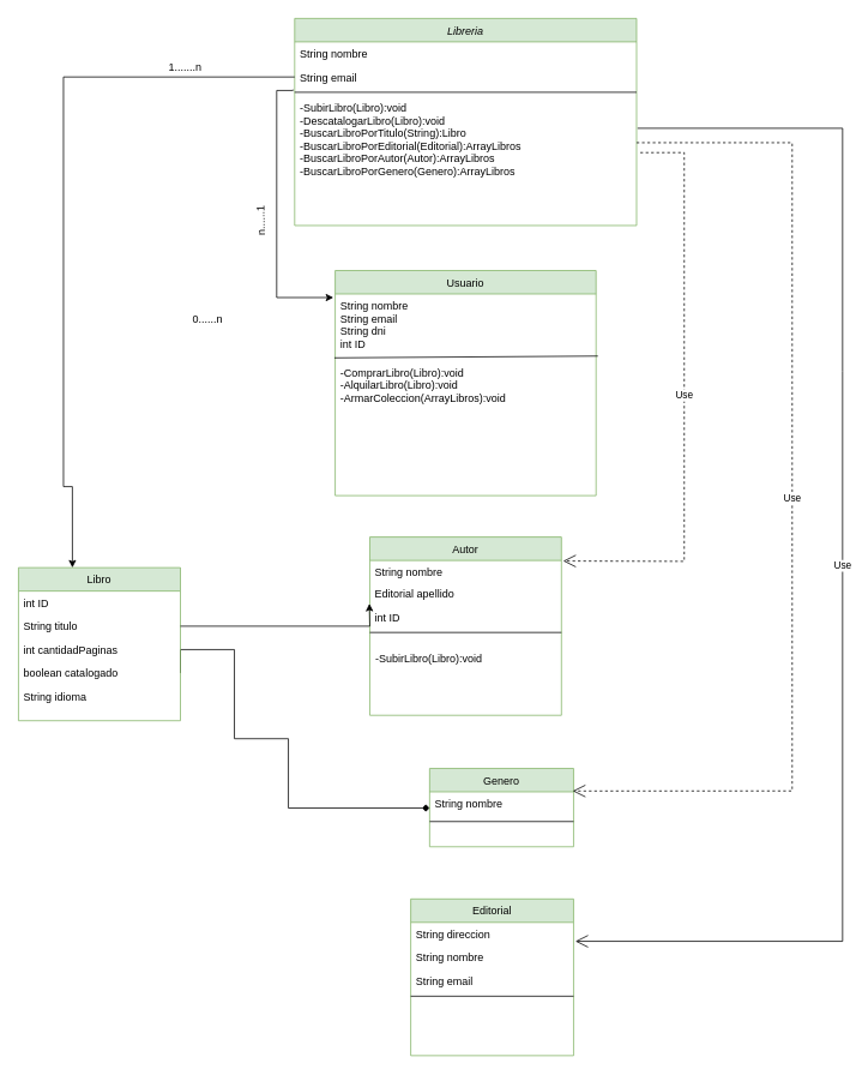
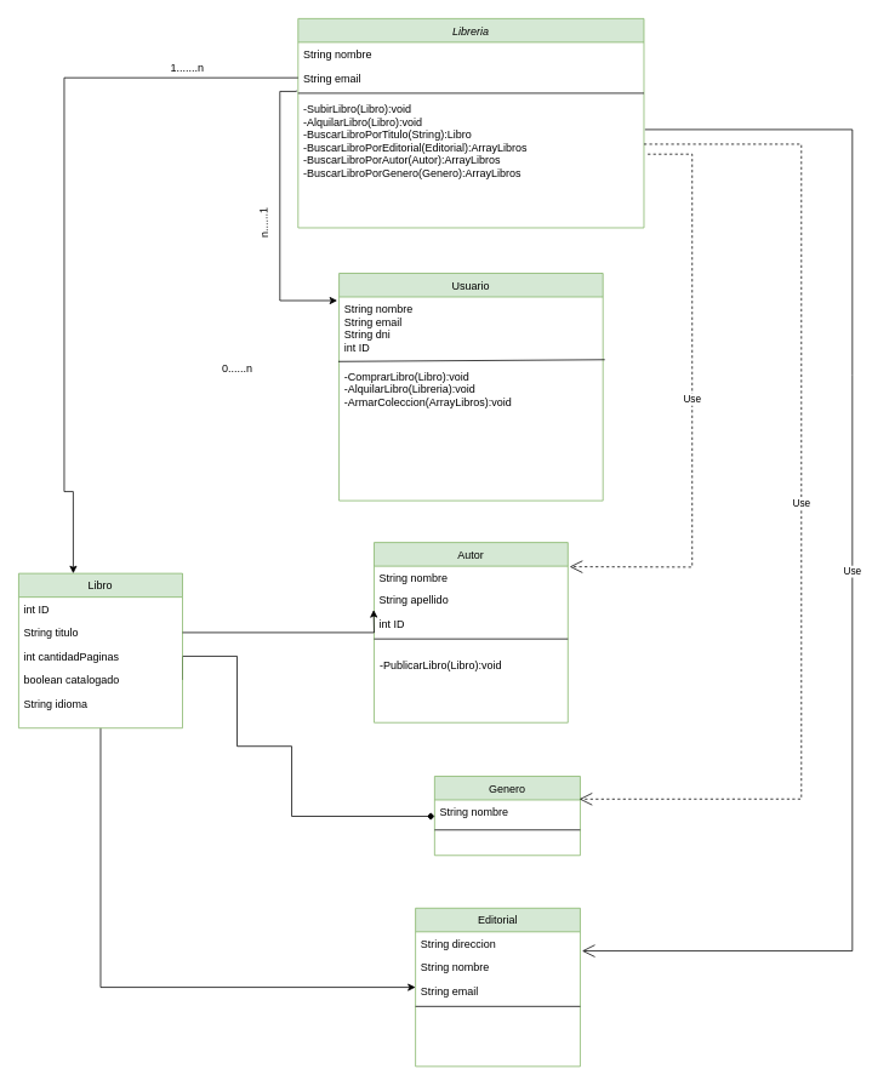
- <mxCell id="6" value="-SubirLibro(Libro):void&#10;-DescatalogarLibro(Libro):void&#10;-BuscarLibroPorTitulo(String):Libro&#10;-BuscarLibroPorEditorial(Editorial):ArrayLibros&#10;-BuscarLibroPorAutor(Autor):ArrayLibros&#10;-BuscarLibroPorGenero(Genero):ArrayLibros" style="text;align=left;verticalAlign=top;spacingLeft=4;spacingRight=4;overflow=hidden;rotatable=0;points=[[0,0.5],[1,0.5]];portConstraint=eastwest;" parent="2" vertex="1"><mxGeometry y="86" width="380" height="104" as="geometry" /></mxCell>
+ <mxCell id="6" value="-SubirLibro(Libro):void&#10;-AlquilarLibro(Libro):void&#10;-BuscarLibroPorTitulo(String):Libro&#10;-BuscarLibroPorEditorial(Editorial):ArrayLibros&#10;-BuscarLibroPorAutor(Autor):ArrayLibros&#10;-BuscarLibroPorGenero(Genero):ArrayLibros" style="text;align=left;verticalAlign=top;spacingLeft=4;spacingRight=4;overflow=hidden;rotatable=0;points=[[0,0.5],[1,0.5]];portConstraint=eastwest;" parent="2" vertex="1"><mxGeometry y="86" width="380" height="104" as="geometry" /></mxCell>
- <mxCell id="34" value="0......n" style="text;html=1;align=center;verticalAlign=middle;resizable=0;points=[];autosize=1;strokeColor=none;fillColor=none;" parent="1" vertex="1"><mxGeometry x="200" y="340" width="60" height="30" as="geometry" /></mxCell>
+ <mxCell id="34" value="0......n" style="text;html=1;align=center;verticalAlign=middle;resizable=0;points=[];autosize=1;strokeColor=none;fillColor=none;" parent="1" vertex="1"><mxGeometry x="230" y="390" width="60" height="30" as="geometry" /></mxCell>
- <mxCell id="9" value="-ComprarLibro(Libro):void&#10;-AlquilarLibro(Libro):void&#10;-ArmarColeccion(ArrayLibros):void" style="text;align=left;verticalAlign=top;spacingLeft=4;spacingRight=4;overflow=hidden;rotatable=0;points=[[0,0.5],[1,0.5]];portConstraint=eastwest;" parent="7" vertex="1"><mxGeometry y="100" width="290" height="60" as="geometry" /></mxCell>
+ <mxCell id="9" value="-ComprarLibro(Libro):void&#10;-AlquilarLibro(Libreria):void&#10;-ArmarColeccion(ArrayLibros):void" style="text;align=left;verticalAlign=top;spacingLeft=4;spacingRight=4;overflow=hidden;rotatable=0;points=[[0,0.5],[1,0.5]];portConstraint=eastwest;" parent="7" vertex="1"><mxGeometry y="100" width="290" height="60" as="geometry" /></mxCell>
- <mxCell id="13" value="Editorial apellido" style="text;align=left;verticalAlign=top;spacingLeft=4;spacingRight=4;overflow=hidden;rotatable=0;points=[[0,0.5],[1,0.5]];portConstraint=eastwest;" parent="11" vertex="1"><mxGeometry y="50" width="213" height="26" as="geometry" /></mxCell>
+ <mxCell id="13" value="String apellido" style="text;align=left;verticalAlign=top;spacingLeft=4;spacingRight=4;overflow=hidden;rotatable=0;points=[[0,0.5],[1,0.5]];portConstraint=eastwest;" parent="11" vertex="1"><mxGeometry y="50" width="213" height="26" as="geometry" /></mxCell>
- <mxCell id="16" value="-SubirLibro(Libro):void" style="text;strokeColor=none;fillColor=none;align=left;verticalAlign=top;spacingLeft=4;spacingRight=4;overflow=hidden;rotatable=0;points=[[0,0.5],[1,0.5]];portConstraint=eastwest;whiteSpace=wrap;html=1;" parent="11" vertex="1"><mxGeometry y="122" width="213" height="26" as="geometry" /></mxCell>
+ <mxCell id="16" value="-PublicarLibro(Libro):void" style="text;strokeColor=none;fillColor=none;align=left;verticalAlign=top;spacingLeft=4;spacingRight=4;overflow=hidden;rotatable=0;points=[[0,0.5],[1,0.5]];portConstraint=eastwest;whiteSpace=wrap;html=1;" parent="11" vertex="1"><mxGeometry y="122" width="213" height="26" as="geometry" /></mxCell>
+ <mxCell id="17" style="edgeStyle=orthogonalEdgeStyle;rounded=0;orthogonalLoop=1;jettySize=auto;html=1;exitX=0.5;exitY=1;exitDx=0;exitDy=0;" parent="1" source="19" target="25" edge="1"><mxGeometry relative="1" as="geometry"><Array as="points"><mxPoint x="110" y="1085" /></Array></mxGeometry></mxCell>
